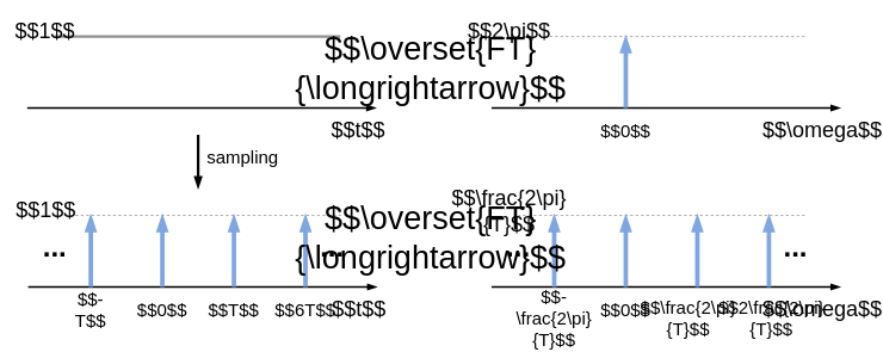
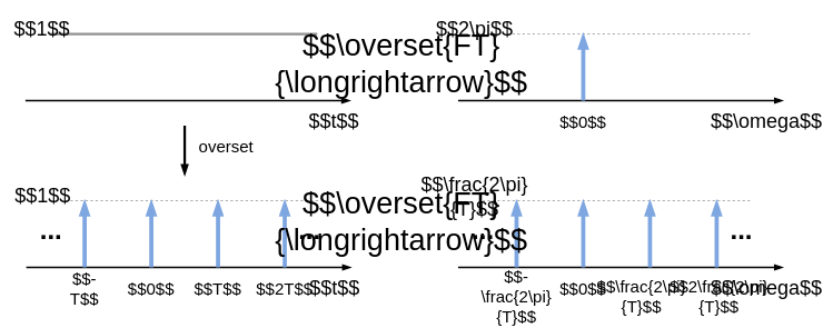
- <mxCell id="43" value="&lt;font style=&quot;font-size: 20px;&quot;&gt;sampling&lt;/font&gt;" style="text;html=1;align=center;verticalAlign=middle;whiteSpace=wrap;rounded=0;" vertex="1" parent="1"><mxGeometry x="241" y="160" width="60" height="30" as="geometry" /></mxCell>
+ <mxCell id="43" value="&lt;font style=&quot;font-size: 20px;&quot;&gt;overset&lt;/font&gt;" style="text;html=1;align=center;verticalAlign=middle;whiteSpace=wrap;rounded=0;" vertex="1" parent="1"><mxGeometry x="241" y="160" width="60" height="30" as="geometry" /></mxCell>
- <mxCell id="13" value="&lt;font style=&quot;font-size: 20px;&quot;&gt;$$6T$$&lt;/font&gt;" style="text;html=1;align=center;verticalAlign=middle;whiteSpace=wrap;rounded=0;" vertex="1" parent="1"><mxGeometry x="311" y="330" width="60" height="30" as="geometry" /></mxCell>
+ <mxCell id="13" value="&lt;font style=&quot;font-size: 20px;&quot;&gt;$$2T$$&lt;/font&gt;" style="text;html=1;align=center;verticalAlign=middle;whiteSpace=wrap;rounded=0;" vertex="1" parent="1"><mxGeometry x="311" y="330" width="60" height="30" as="geometry" /></mxCell>
